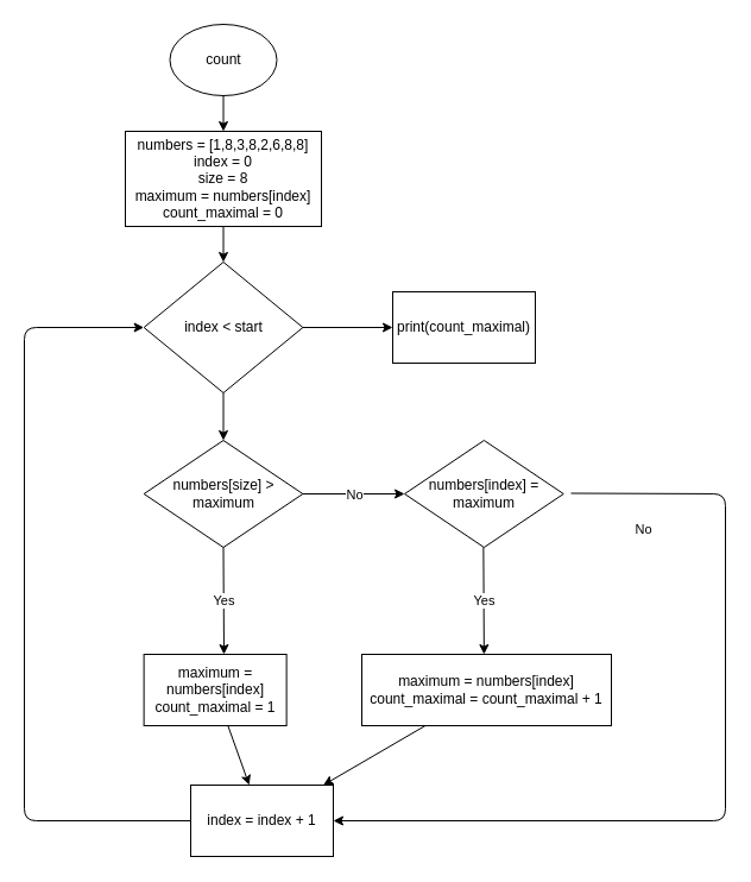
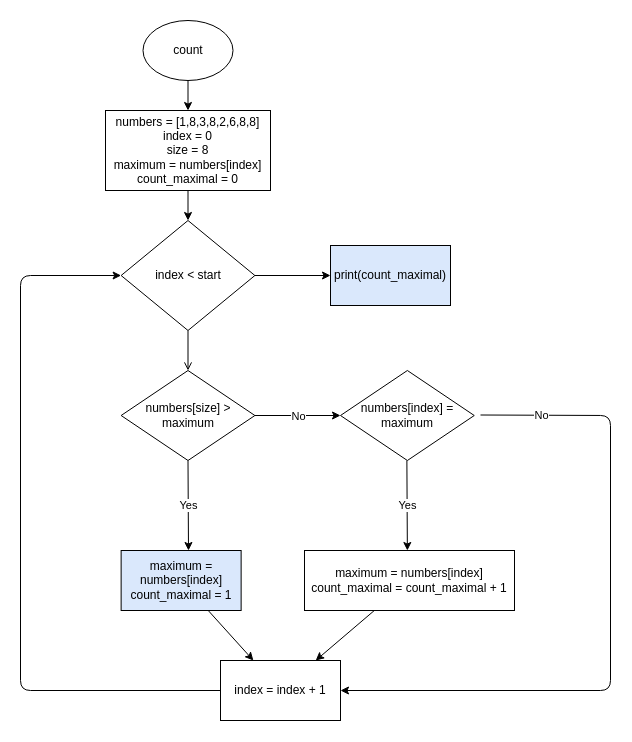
- <mxCell id="23" value="&lt;span&gt;print(count_maximal)&lt;br&gt;&lt;/span&gt;" style="rounded=0;whiteSpace=wrap;html=1;" vertex="1" parent="1"><mxGeometry x="330" y="245" width="120" height="60" as="geometry" /></mxCell>
+ <mxCell id="23" value="&lt;span&gt;print(count_maximal)&lt;br&gt;&lt;/span&gt;" style="rounded=0;whiteSpace=wrap;html=1;fillColor=#dae8fc;" vertex="1" parent="1"><mxGeometry x="330" y="245" width="120" height="60" as="geometry" /></mxCell>
- <mxCell id="6" style="edgeStyle=none;html=1;exitX=0.5;exitY=1;exitDx=0;exitDy=0;entryX=0.5;entryY=0;entryDx=0;entryDy=0;" edge="1" parent="1" source="8" target="11"><mxGeometry relative="1" as="geometry" /></mxCell>
+ <mxCell id="6" style="edgeStyle=none;html=1;exitX=0.5;exitY=1;exitDx=0;exitDy=0;entryX=0.5;entryY=0;entryDx=0;entryDy=0;endArrow=open;" edge="1" parent="1" source="8" target="11"><mxGeometry relative="1" as="geometry" /></mxCell>
- <mxCell id="14" value="&lt;span&gt;maximum = numbers[index]&lt;br&gt;count_maximal = 1&lt;br&gt;&lt;/span&gt;" style="rounded=0;whiteSpace=wrap;html=1;" vertex="1" parent="1"><mxGeometry x="120.63" y="550" width="120" height="60" as="geometry" /></mxCell>
+ <mxCell id="14" value="&lt;span&gt;maximum = numbers[index]&lt;br&gt;count_maximal = 1&lt;br&gt;&lt;/span&gt;" style="rounded=0;whiteSpace=wrap;html=1;fillColor=#dae8fc;" vertex="1" parent="1"><mxGeometry x="120.63" y="550" width="120" height="60" as="geometry" /></mxCell>
- <mxCell id="22" value="&lt;span&gt;index = index + 1&lt;br&gt;&lt;/span&gt;" style="rounded=0;whiteSpace=wrap;html=1;" vertex="1" parent="1"><mxGeometry x="160" y="660" width="120" height="60" as="geometry" /></mxCell>
+ <mxCell id="22" value="&lt;span&gt;index = index + 1&lt;br&gt;&lt;/span&gt;" style="rounded=0;whiteSpace=wrap;html=1;" vertex="1" parent="1"><mxGeometry x="220" y="660" width="120" height="60" as="geometry" /></mxCell>
